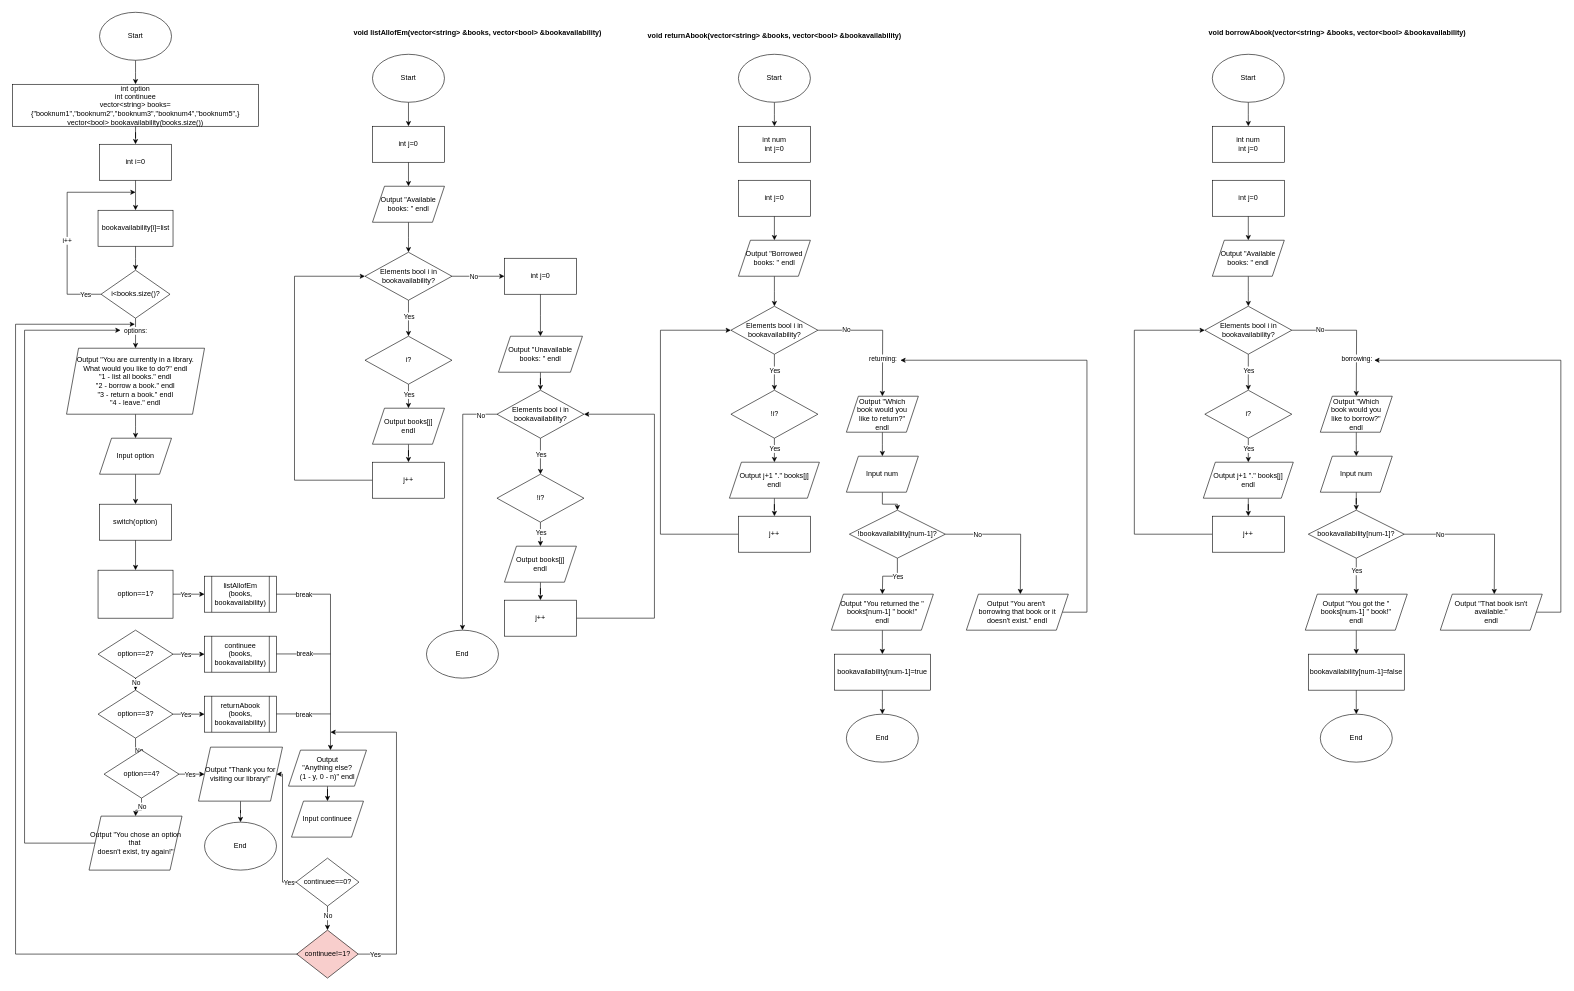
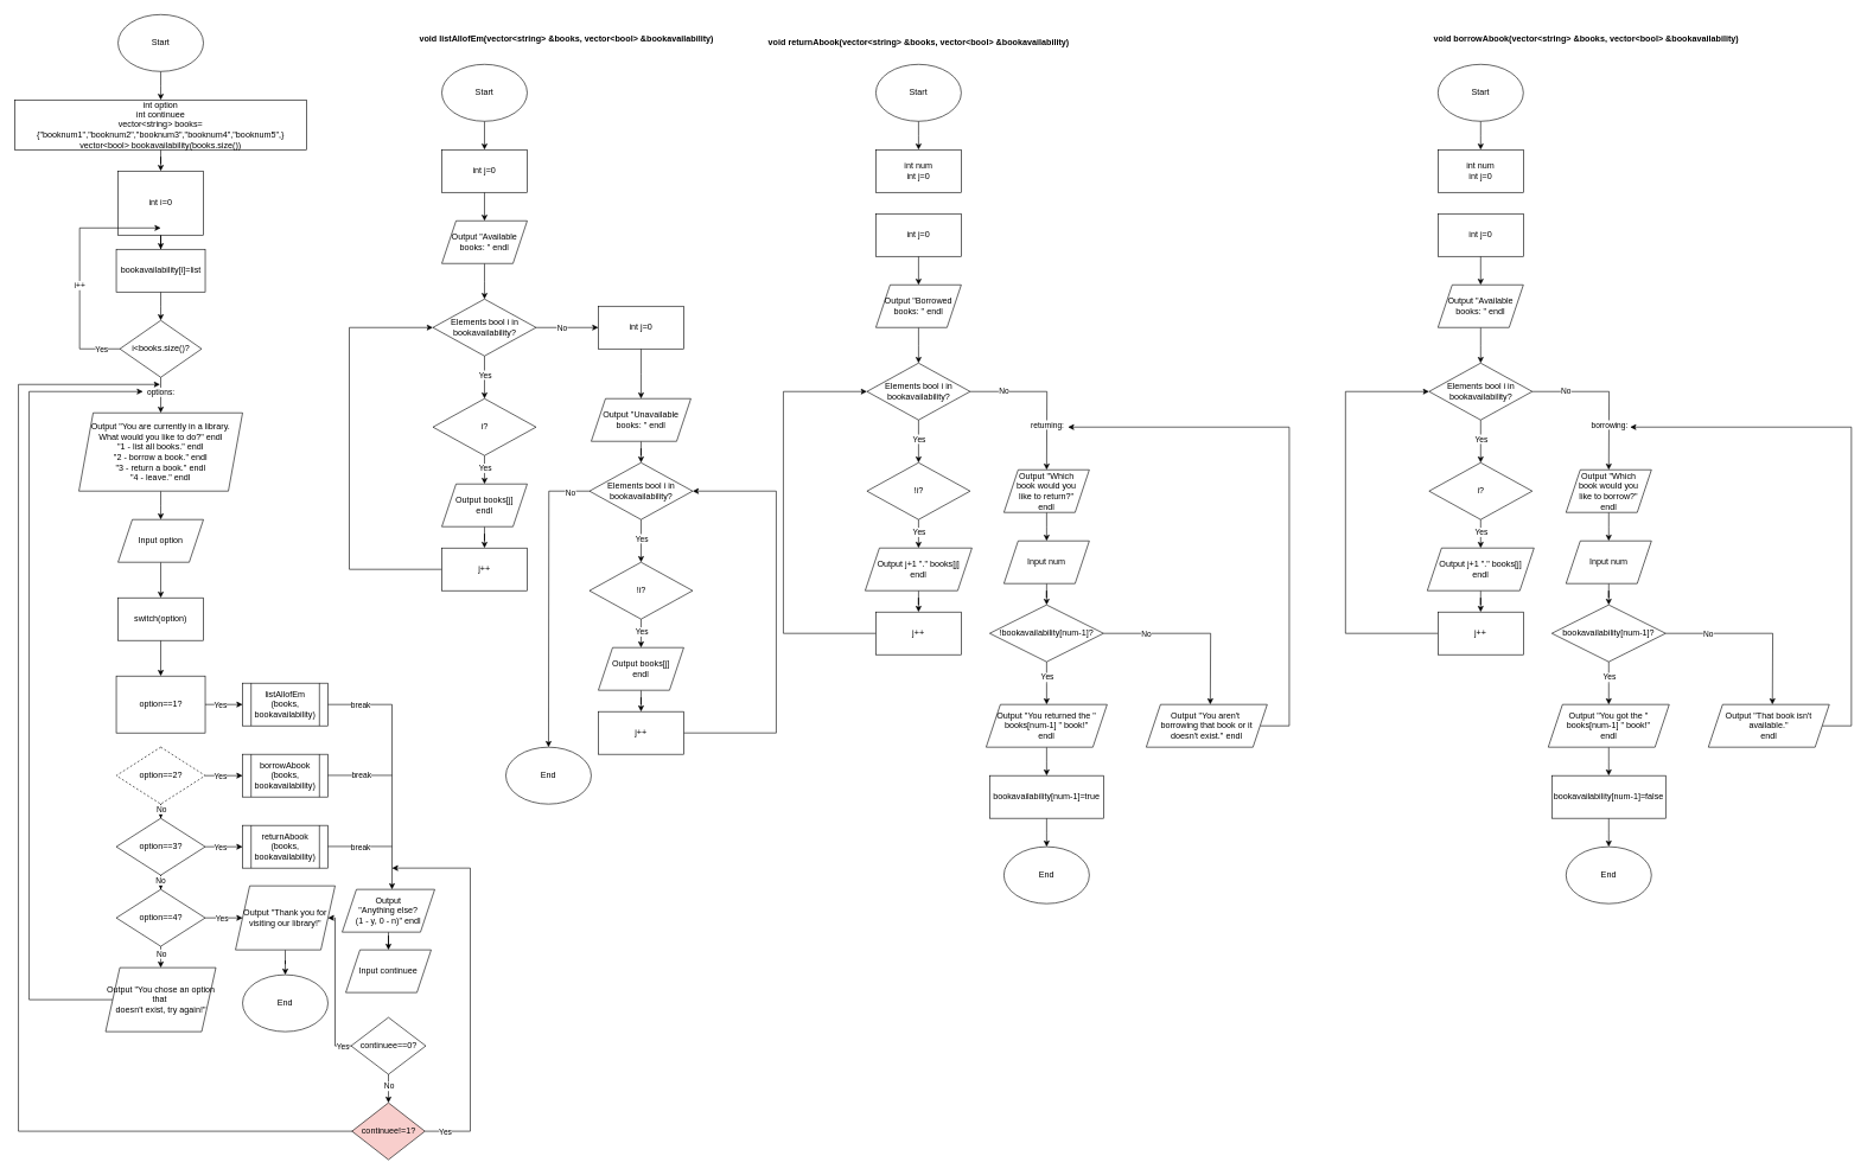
- <mxCell id="7" value="int i=0" style="rounded=0;whiteSpace=wrap;html=1;" vertex="1" parent="1"><mxGeometry x="165" y="240" width="120" height="60" as="geometry" /></mxCell>
+ <mxCell id="7" value="int i=0" style="rounded=0;whiteSpace=wrap;html=1;" vertex="1" parent="1"><mxGeometry x="165" y="240" width="120" height="90" as="geometry" /></mxCell>
- <mxCell id="132" value="!bookavailability[num-1]?" style="rhombus;whiteSpace=wrap;html=1;" vertex="1" parent="1"><mxGeometry x="1415" y="850" width="160" height="80" as="geometry" /></mxCell>
+ <mxCell id="132" value="!bookavailability[num-1]?" style="rhombus;whiteSpace=wrap;html=1;" vertex="1" parent="1"><mxGeometry x="1390" y="850" width="160" height="80" as="geometry" /></mxCell>
- <mxCell id="29" value="option==2?" style="rhombus;whiteSpace=wrap;html=1;" vertex="1" parent="1"><mxGeometry x="162.5" y="1050" width="125" height="80" as="geometry" /></mxCell>
+ <mxCell id="29" value="option==2?" style="rhombus;whiteSpace=wrap;html=1;dashed=1;" vertex="1" parent="1"><mxGeometry x="162.5" y="1050" width="125" height="80" as="geometry" /></mxCell>
- <mxCell id="44" value="&lt;div&gt;continuee&lt;/div&gt;&lt;div&gt;(books,&lt;/div&gt;&lt;div&gt;bookavailability)&lt;br&gt;&lt;/div&gt;" style="shape=process;whiteSpace=wrap;html=1;backgroundOutline=1;" vertex="1" parent="1"><mxGeometry x="340" y="1060" width="120" height="60" as="geometry" /></mxCell>
+ <mxCell id="44" value="&lt;div&gt;borrowAbook&lt;/div&gt;&lt;div&gt;(books,&lt;/div&gt;&lt;div&gt;bookavailability)&lt;br&gt;&lt;/div&gt;" style="shape=process;whiteSpace=wrap;html=1;backgroundOutline=1;" vertex="1" parent="1"><mxGeometry x="340" y="1060" width="120" height="60" as="geometry" /></mxCell>
- <mxCell id="39" value="option==4?" style="rhombus;whiteSpace=wrap;html=1;" vertex="1" parent="1"><mxGeometry x="172.5" y="1250" width="125" height="80" as="geometry" /></mxCell>
+ <mxCell id="39" value="option==4?" style="rhombus;whiteSpace=wrap;html=1;" vertex="1" parent="1"><mxGeometry x="162.5" y="1250" width="125" height="80" as="geometry" /></mxCell>
